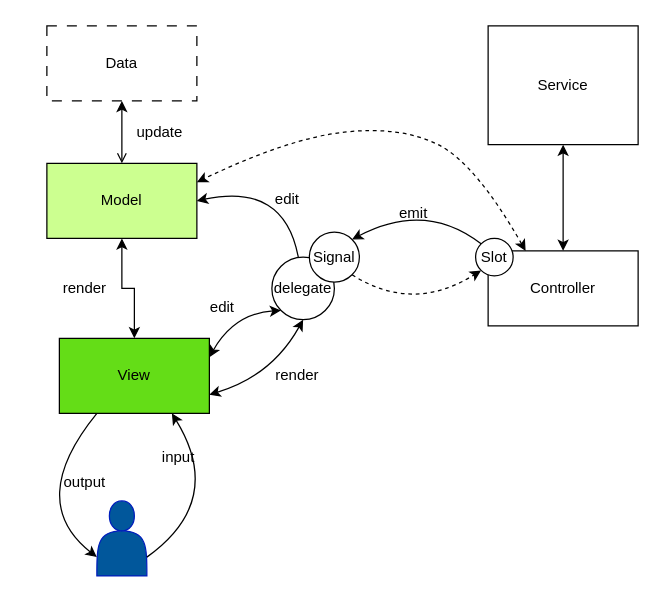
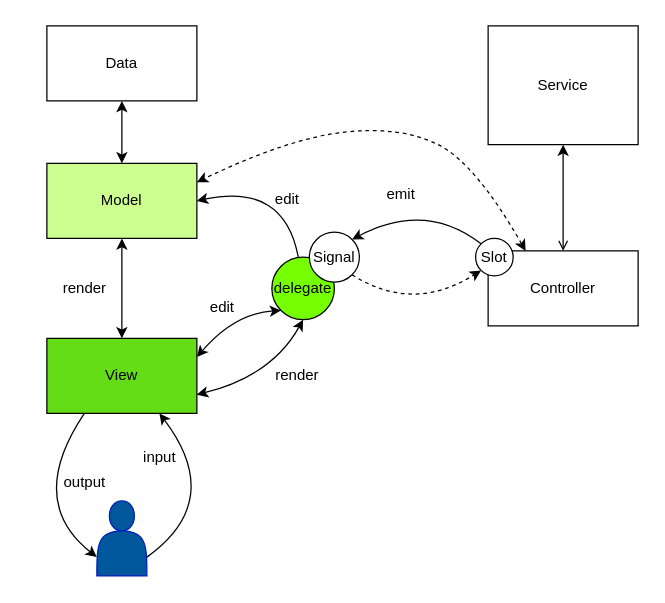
- <mxCell id="2" value="Data" style="rounded=0;whiteSpace=wrap;html=1;dashed=1;dashPattern=8 8;" vertex="1" parent="1"><mxGeometry x="37" y="20" width="120" height="60" as="geometry" /></mxCell>
+ <mxCell id="2" value="Data" style="rounded=0;whiteSpace=wrap;html=1;dashed=0;dashPattern=8 8;" vertex="1" parent="1"><mxGeometry x="37" y="20" width="120" height="60" as="geometry" /></mxCell>
- <mxCell id="24" value="update" style="text;html=1;align=center;verticalAlign=middle;resizable=0;points=[];autosize=1;strokeColor=none;fillColor=none;" vertex="1" parent="1"><mxGeometry x="97" y="90" width="60" height="30" as="geometry" /></mxCell>
- <mxCell id="23" style="edgeStyle=orthogonalEdgeStyle;rounded=0;orthogonalLoop=1;jettySize=auto;html=1;startArrow=classic;startFill=1;exitX=0.5;exitY=1;exitDx=0;exitDy=0;entryX=0.5;entryY=0;entryDx=0;entryDy=0;endArrow=open;" edge="1" parent="1" source="2" target="4"><mxGeometry relative="1" as="geometry"><mxPoint x="228.66" y="64" as="sourcePoint" /><mxPoint x="228.66" y="144" as="targetPoint" /></mxGeometry></mxCell>
+ <mxCell id="23" style="edgeStyle=orthogonalEdgeStyle;rounded=0;orthogonalLoop=1;jettySize=auto;html=1;startArrow=classic;startFill=1;exitX=0.5;exitY=1;exitDx=0;exitDy=0;entryX=0.5;entryY=0;entryDx=0;entryDy=0;" edge="1" parent="1" source="2" target="4"><mxGeometry relative="1" as="geometry"><mxPoint x="228.66" y="64" as="sourcePoint" /><mxPoint x="228.66" y="144" as="targetPoint" /></mxGeometry></mxCell>
- <mxCell id="26" value="emit" style="text;html=1;align=center;verticalAlign=middle;resizable=0;points=[];autosize=1;strokeColor=none;fillColor=none;" vertex="1" parent="1"><mxGeometry x="305" y="155" width="50" height="30" as="geometry" /></mxCell>
+ <mxCell id="26" value="emit" style="text;html=1;align=center;verticalAlign=middle;resizable=0;points=[];autosize=1;strokeColor=none;fillColor=none;" vertex="1" parent="1"><mxGeometry x="295" y="140" width="50" height="30" as="geometry" /></mxCell>
- <mxCell id="28" style="edgeStyle=orthogonalEdgeStyle;rounded=0;orthogonalLoop=1;jettySize=auto;html=1;startArrow=classic;startFill=1;" edge="1" parent="1" source="9" target="8"><mxGeometry relative="1" as="geometry"><mxPoint x="107" y="200" as="sourcePoint" /><mxPoint x="107" y="280" as="targetPoint" /><Array as="points"><mxPoint x="450" y="120" /><mxPoint x="450" y="120" /></Array></mxGeometry></mxCell>
+ <mxCell id="28" style="edgeStyle=orthogonalEdgeStyle;rounded=0;orthogonalLoop=1;jettySize=auto;html=1;startArrow=classic;startFill=1;endArrow=open;" edge="1" parent="1" source="9" target="8"><mxGeometry relative="1" as="geometry"><mxPoint x="107" y="200" as="sourcePoint" /><mxPoint x="107" y="280" as="targetPoint" /><Array as="points"><mxPoint x="450" y="120" /><mxPoint x="450" y="120" /></Array></mxGeometry></mxCell>
- <mxCell id="7" value="delegate" style="ellipse;whiteSpace=wrap;html=1;aspect=fixed;fillColor=#ffffff;" vertex="1" parent="1"><mxGeometry x="217" y="205" width="50" height="50" as="geometry" /></mxCell>
+ <mxCell id="7" value="delegate" style="ellipse;whiteSpace=wrap;html=1;aspect=fixed;fillColor=#76FF03;" vertex="1" parent="1"><mxGeometry x="217" y="205" width="50" height="50" as="geometry" /></mxCell>
- <mxCell id="5" value="View" style="rounded=0;whiteSpace=wrap;html=1;fillColor=#64DD17;" vertex="1" parent="1"><mxGeometry x="47" y="270" width="120" height="60" as="geometry" /></mxCell>
+ <mxCell id="5" value="View" style="rounded=0;whiteSpace=wrap;html=1;fillColor=#64DD17;" vertex="1" parent="1"><mxGeometry x="37" y="270" width="120" height="60" as="geometry" /></mxCell>
- <mxCell id="14" value="input" style="text;html=1;align=center;verticalAlign=middle;resizable=0;points=[];autosize=1;strokeColor=none;fillColor=none;" vertex="1" parent="1"><mxGeometry x="117" y="350" width="50" height="30" as="geometry" /></mxCell>
+ <mxCell id="14" value="input" style="text;html=1;align=center;verticalAlign=middle;resizable=0;points=[];autosize=1;strokeColor=none;fillColor=none;" vertex="1" parent="1"><mxGeometry x="102" y="350" width="50" height="30" as="geometry" /></mxCell>
